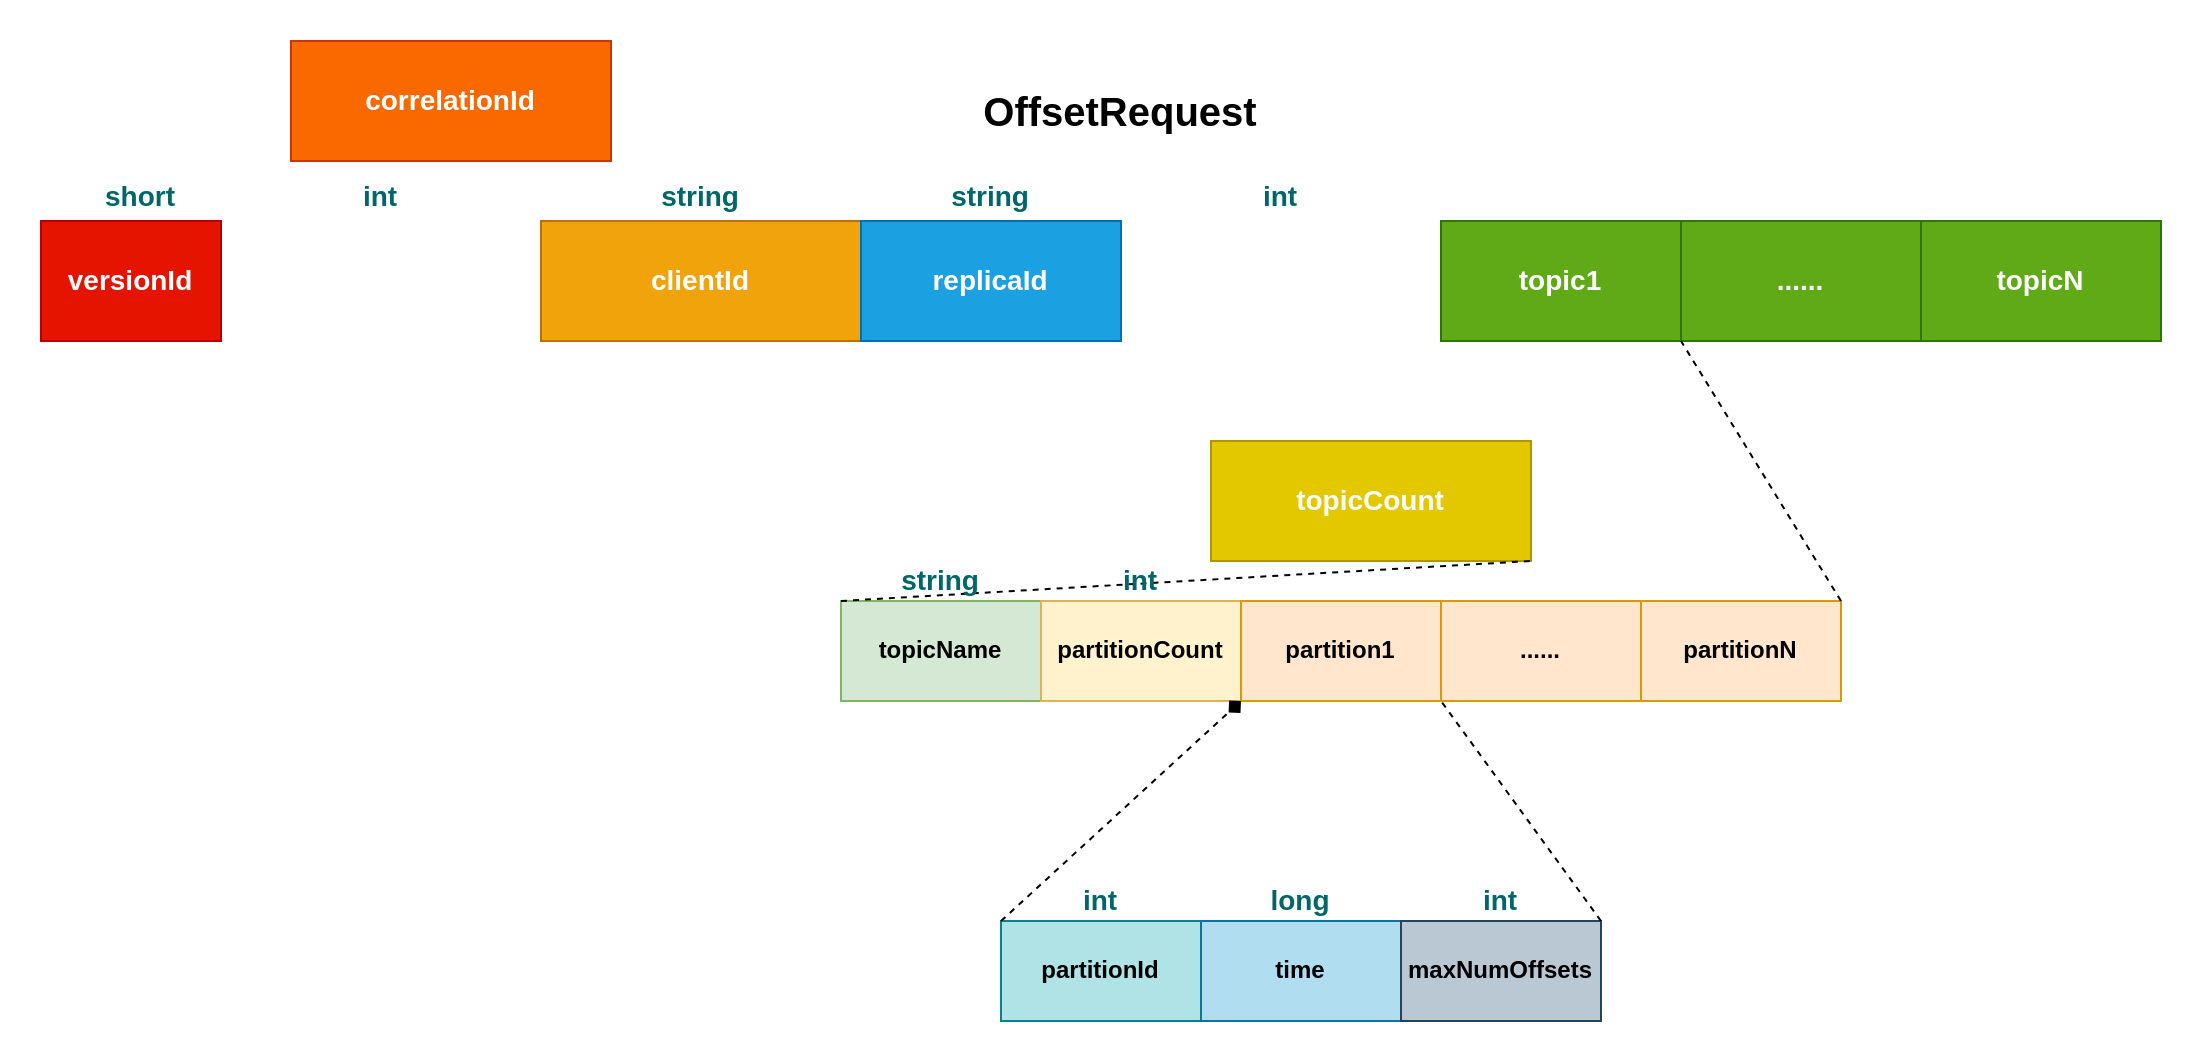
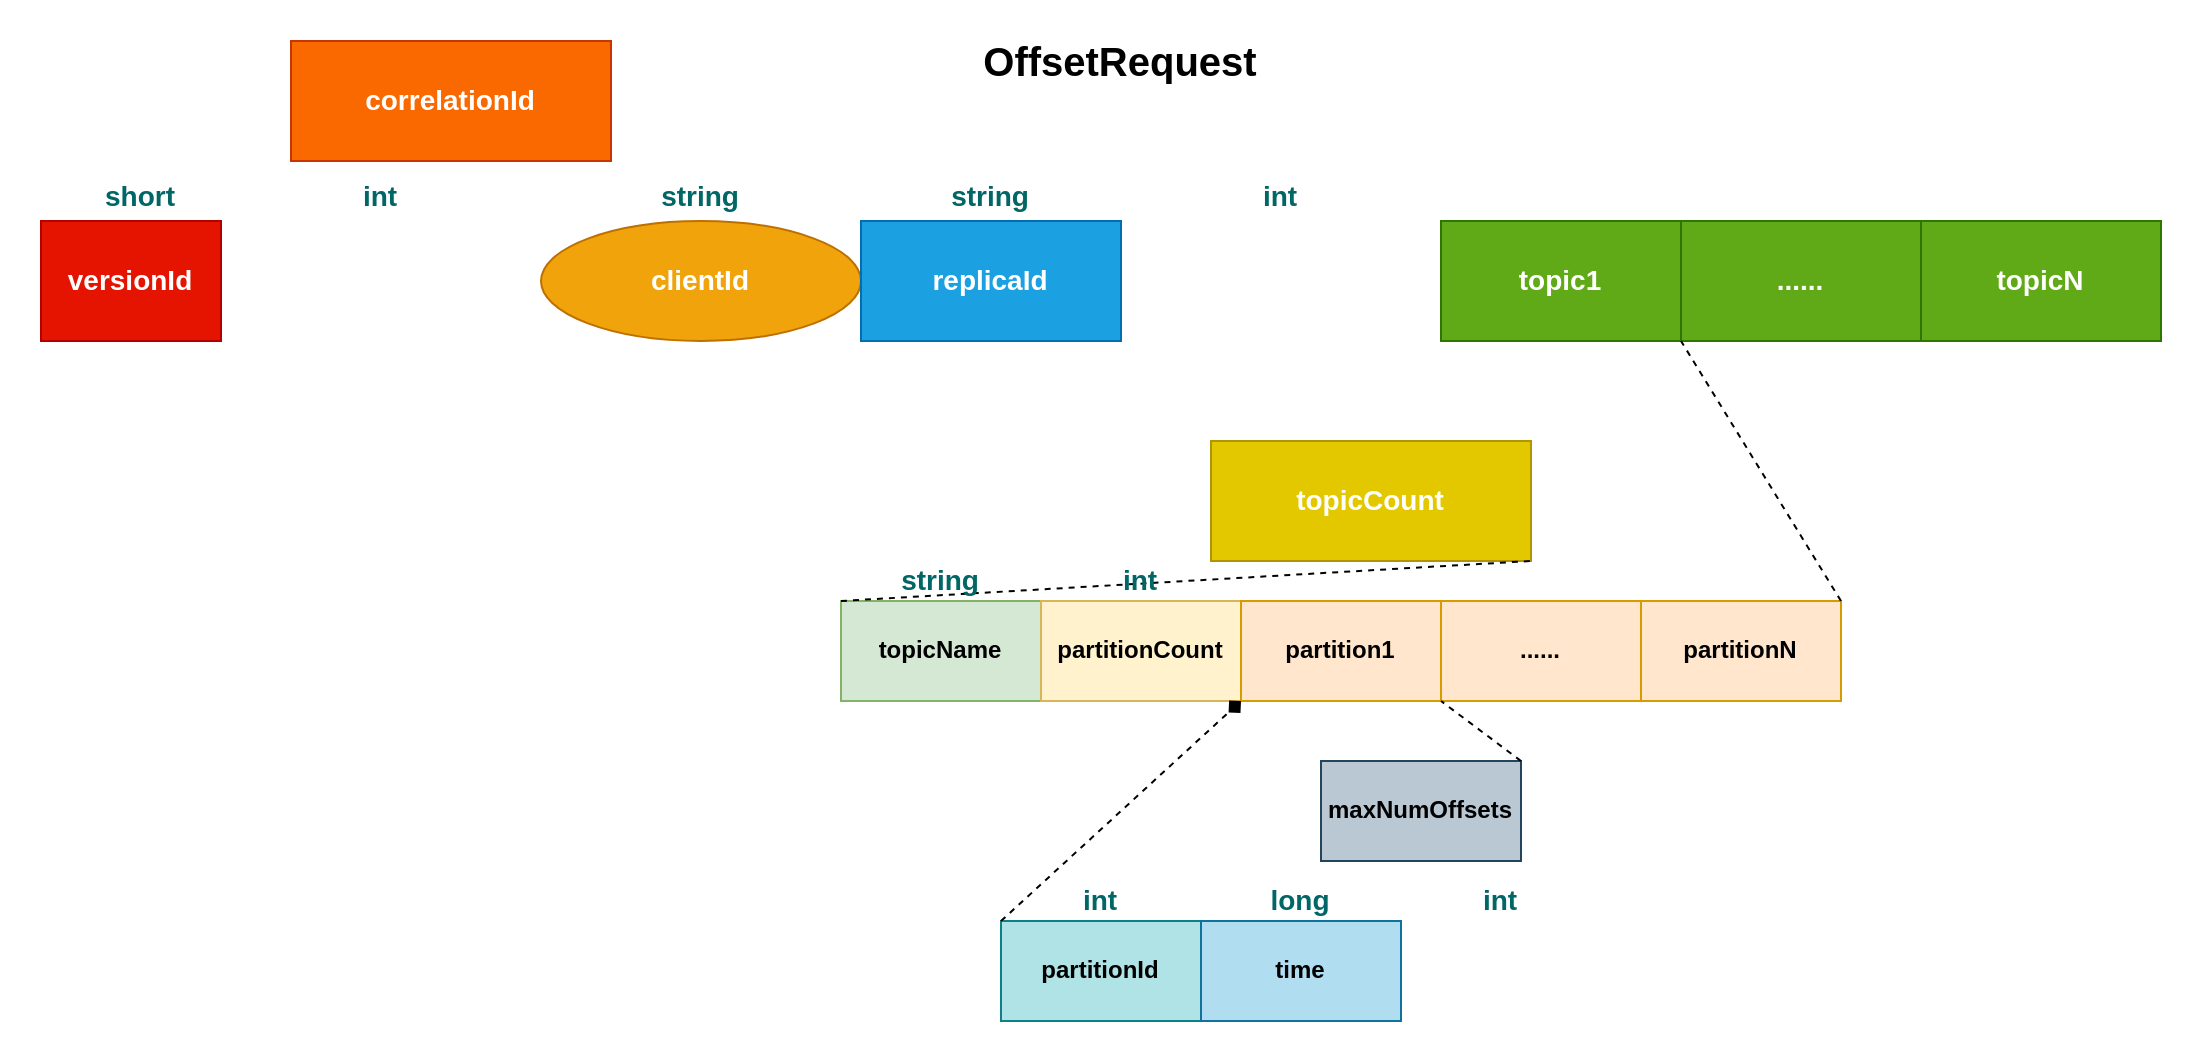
- <mxCell id="24" value="OffsetRequest" style="text;html=1;strokeColor=none;fillColor=none;align=center;verticalAlign=middle;whiteSpace=wrap;rounded=0;fontSize=20;fontStyle=1" parent="1" vertex="1"><mxGeometry x="420" y="45" width="280" height="20" as="geometry" /></mxCell>
+ <mxCell id="24" value="OffsetRequest" style="text;html=1;strokeColor=none;fillColor=none;align=center;verticalAlign=middle;whiteSpace=wrap;rounded=0;fontSize=20;fontStyle=1" parent="1" vertex="1"><mxGeometry x="420" y="20" width="280" height="20" as="geometry" /></mxCell>
- <mxCell id="4" value="clientId" style="rounded=0;whiteSpace=wrap;html=1;fontSize=14;fillColor=#f0a30a;strokeColor=#BD7000;fontColor=#ffffff;fontStyle=1" parent="1" vertex="1"><mxGeometry x="270" y="110" width="160" height="60" as="geometry" /></mxCell>
+ <mxCell id="4" value="clientId" style="ellipse;whiteSpace=wrap;html=1;fontSize=14;fillColor=#f0a30a;strokeColor=#BD7000;fontColor=#ffffff;fontStyle=1;" parent="1" vertex="1"><mxGeometry x="270" y="110" width="160" height="60" as="geometry" /></mxCell>
- <mxCell id="29" value="maxNumOffsets" style="rounded=0;whiteSpace=wrap;html=1;fillColor=#bac8d3;strokeColor=#23445d;fontStyle=1" vertex="1" parent="1"><mxGeometry x="700" y="460" width="100" height="50" as="geometry" /></mxCell>
+ <mxCell id="29" value="maxNumOffsets" style="rounded=0;whiteSpace=wrap;html=1;fillColor=#bac8d3;strokeColor=#23445d;fontStyle=1" vertex="1" parent="1"><mxGeometry x="660" y="380" width="100" height="50" as="geometry" /></mxCell>
